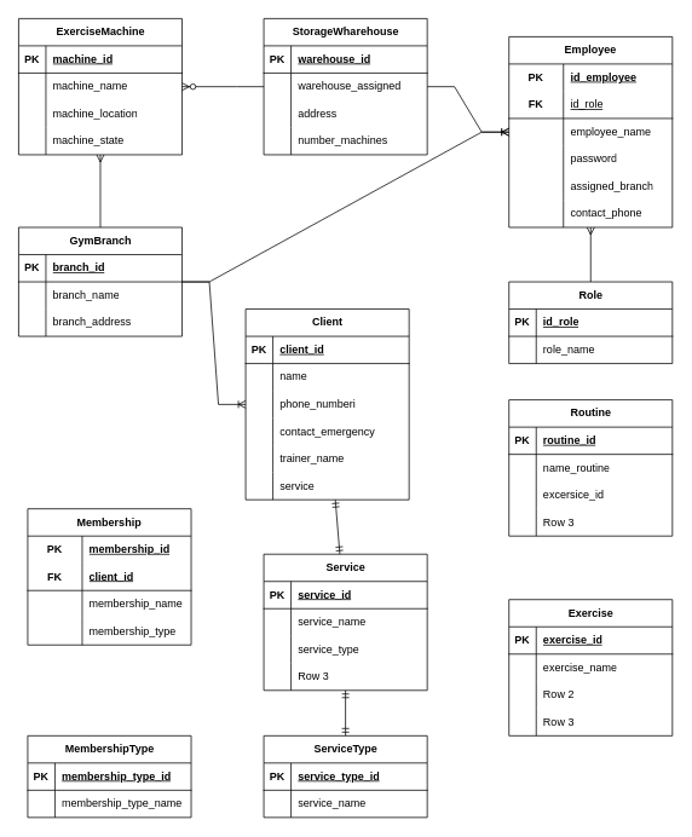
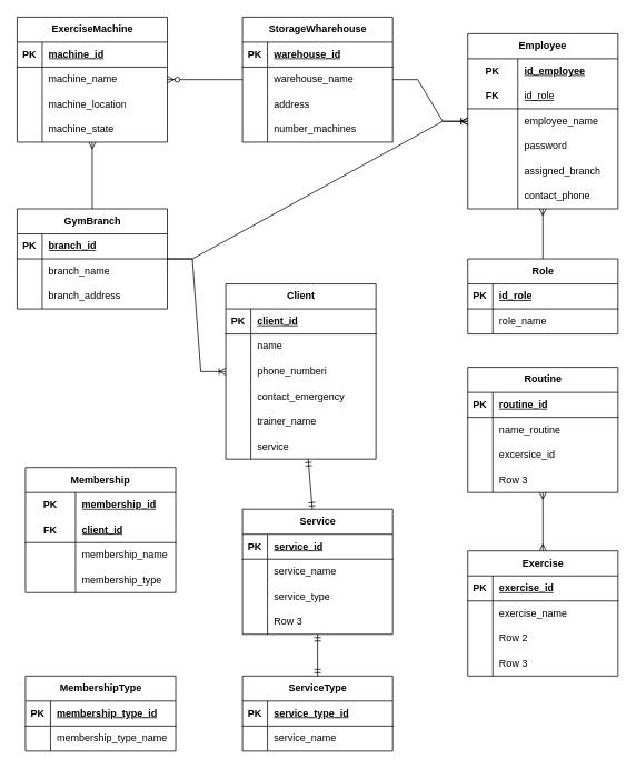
- <mxCell id="151" value="warehouse_assigned" style="shape=partialRectangle;connectable=0;fillColor=none;top=0;left=0;bottom=0;right=0;align=left;spacingLeft=6;overflow=hidden;whiteSpace=wrap;html=1;" vertex="1" parent="149"><mxGeometry x="30" width="150" height="30" as="geometry"><mxRectangle width="150" height="30" as="alternateBounds" /></mxGeometry></mxCell>
+ <mxCell id="151" value="warehouse_name" style="shape=partialRectangle;connectable=0;fillColor=none;top=0;left=0;bottom=0;right=0;align=left;spacingLeft=6;overflow=hidden;whiteSpace=wrap;html=1;" vertex="1" parent="149"><mxGeometry x="30" width="150" height="30" as="geometry"><mxRectangle width="150" height="30" as="alternateBounds" /></mxGeometry></mxCell>
+ <mxCell id="121" value="" style="fontSize=12;html=1;endArrow=ERmany;startArrow=ERmany;rounded=0;" parent="1" source="95" target="108" edge="1"><mxGeometry width="100" height="100" relative="1" as="geometry"><mxPoint x="720" y="540" as="sourcePoint" /><mxPoint x="820" y="440" as="targetPoint" /></mxGeometry></mxCell>
